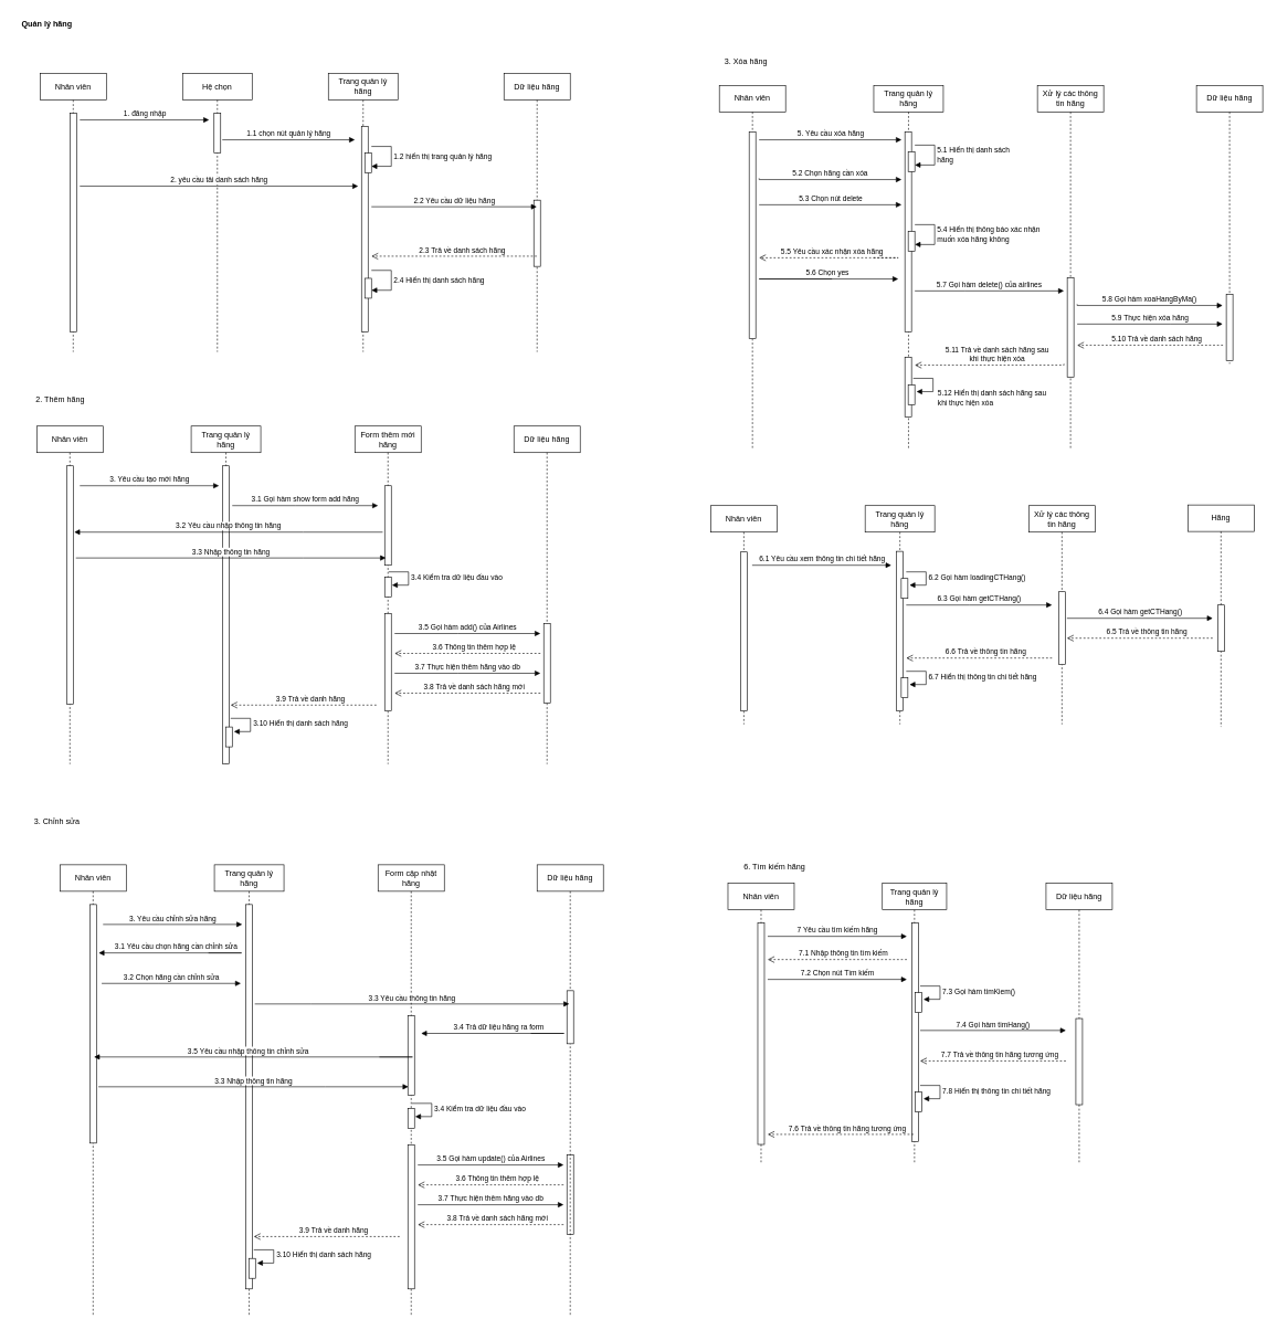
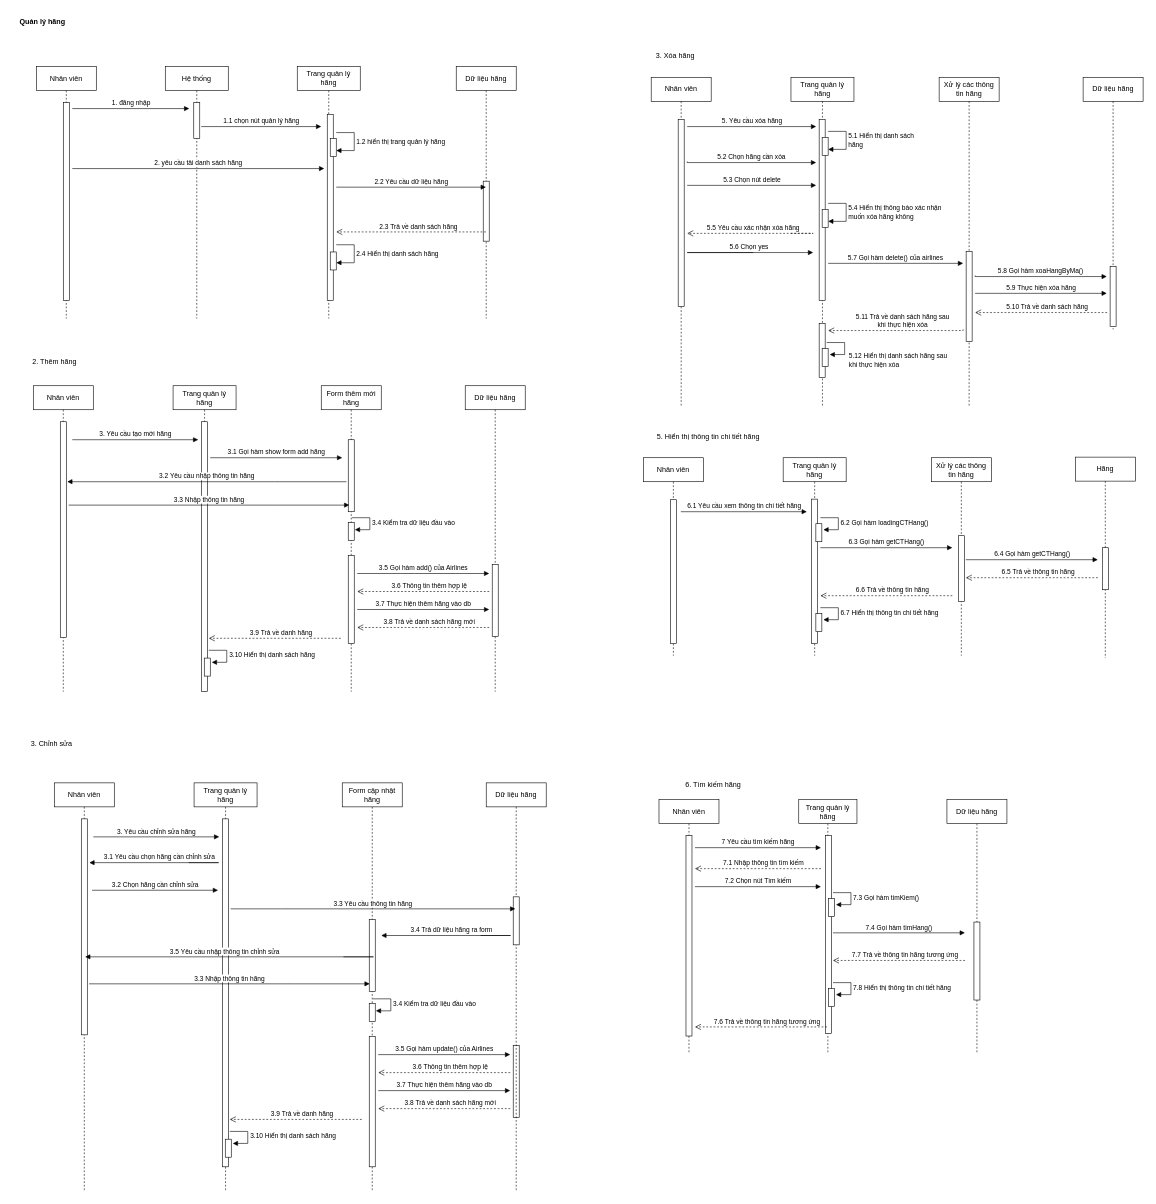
- <mxCell id="3" value="Hệ chọn" style="shape=umlLifeline;perimeter=lifelinePerimeter;whiteSpace=wrap;html=1;container=1;dropTarget=0;collapsible=0;recursiveResize=0;outlineConnect=0;portConstraint=eastwest;newEdgeStyle={&quot;curved&quot;:0,&quot;rounded&quot;:0};" parent="1" vertex="1"><mxGeometry x="275" y="110" width="105" height="420" as="geometry" /></mxCell>
+ <mxCell id="3" value="Hệ thống" style="shape=umlLifeline;perimeter=lifelinePerimeter;whiteSpace=wrap;html=1;container=1;dropTarget=0;collapsible=0;recursiveResize=0;outlineConnect=0;portConstraint=eastwest;newEdgeStyle={&quot;curved&quot;:0,&quot;rounded&quot;:0};" parent="1" vertex="1"><mxGeometry x="275" y="110" width="105" height="420" as="geometry" /></mxCell>
+ <mxCell id="96" value="5. Hiển thị thông tin chi tiết hãng" style="text;html=1;align=center;verticalAlign=middle;resizable=0;points=[];autosize=1;strokeColor=none;fillColor=none;" parent="1" vertex="1"><mxGeometry x="1084.5" y="712" width="190" height="30" as="geometry" /></mxCell>
- <mxCell id="114" value="6. Tìm kiếm hãng" style="text;html=1;align=center;verticalAlign=middle;resizable=0;points=[];autosize=1;strokeColor=none;fillColor=none;" parent="1" vertex="1"><mxGeometry x="1108" y="1292" width="120" height="30" as="geometry" /></mxCell>
+ <mxCell id="114" value="6. Tìm kiếm hãng" style="text;html=1;align=center;verticalAlign=middle;resizable=0;points=[];autosize=1;strokeColor=none;fillColor=none;" parent="1" vertex="1"><mxGeometry x="1128" y="1292" width="120" height="30" as="geometry" /></mxCell>
